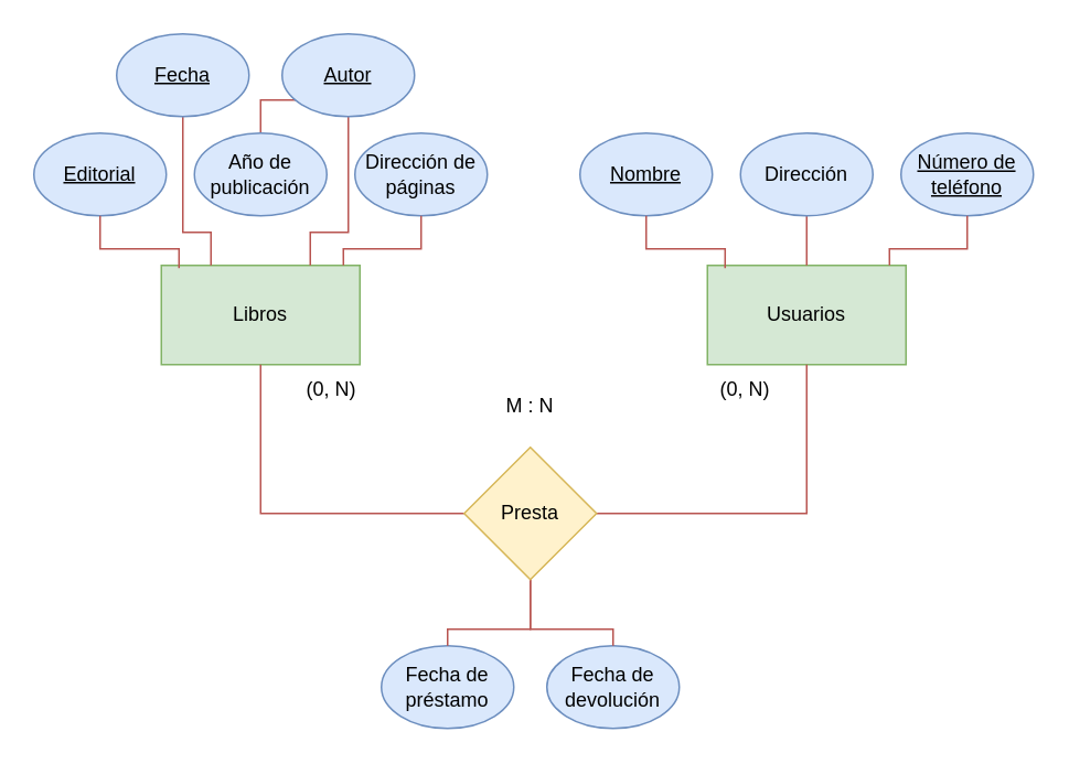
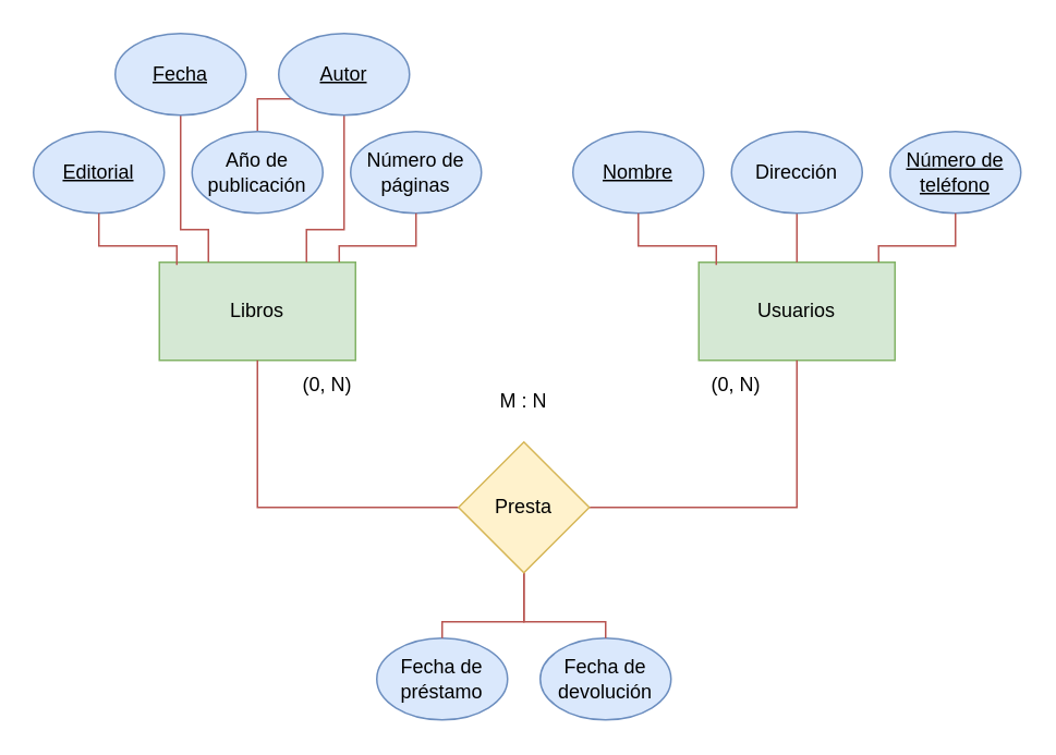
- <mxCell id="9" value="Dirección de páginas" style="ellipse;whiteSpace=wrap;html=1;fillColor=#dae8fc;strokeColor=#6c8ebf;" parent="1" vertex="1"><mxGeometry x="214" y="80" width="80" height="50" as="geometry" /></mxCell>
+ <mxCell id="9" value="Número de páginas" style="ellipse;whiteSpace=wrap;html=1;fillColor=#dae8fc;strokeColor=#6c8ebf;" parent="1" vertex="1"><mxGeometry x="214" y="80" width="80" height="50" as="geometry" /></mxCell>
